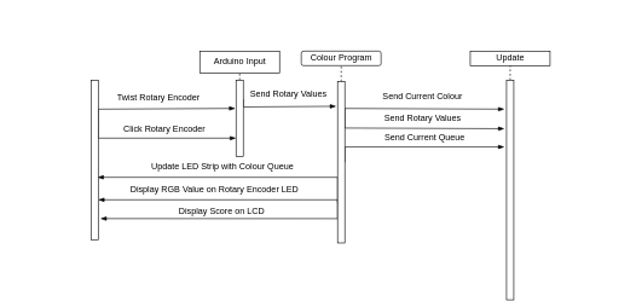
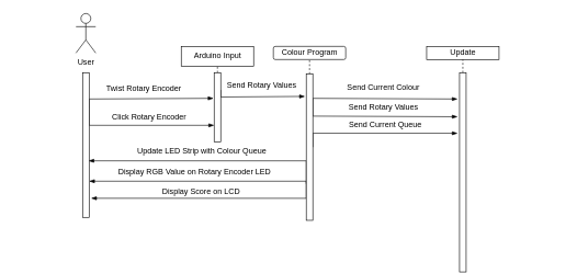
+ <mxCell id="5" value="User" style="shape=umlActor;verticalLabelPosition=bottom;labelBackgroundColor=#ffffff;verticalAlign=top;html=1;" vertex="1" parent="1"><mxGeometry x="115" y="20" width="30" height="60" as="geometry" /></mxCell>
